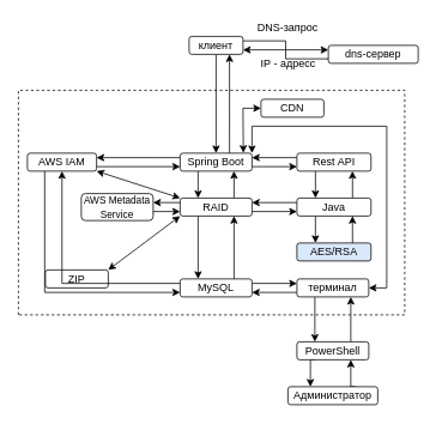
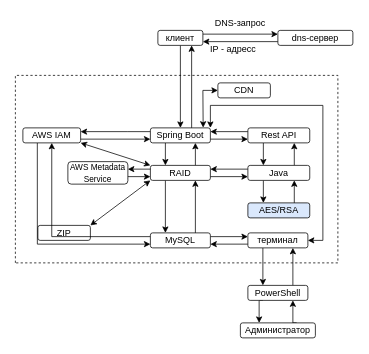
- <mxCell id="6" value="dns-сервер" style="rounded=1;whiteSpace=wrap;html=1;" vertex="1" parent="1"><mxGeometry x="365" y="50" width="100" height="20" as="geometry" /></mxCell>
+ <mxCell id="6" value="dns-сервер" style="rounded=1;whiteSpace=wrap;html=1;" vertex="1" parent="1"><mxGeometry x="370" y="40" width="100" height="20" as="geometry" /></mxCell>
- <mxCell id="8" value="IP - адресс" style="text;html=1;strokeColor=none;fillColor=none;align=center;verticalAlign=middle;whiteSpace=wrap;rounded=0;" vertex="1" parent="1"><mxGeometry x="287.5" y="60" width="65" height="20" as="geometry" /></mxCell>
+ <mxCell id="8" value="IP - адресс" style="text;html=1;strokeColor=none;fillColor=none;align=center;verticalAlign=middle;whiteSpace=wrap;rounded=0;" vertex="1" parent="1"><mxGeometry x="277.5" y="55" width="65" height="20" as="geometry" /></mxCell>
